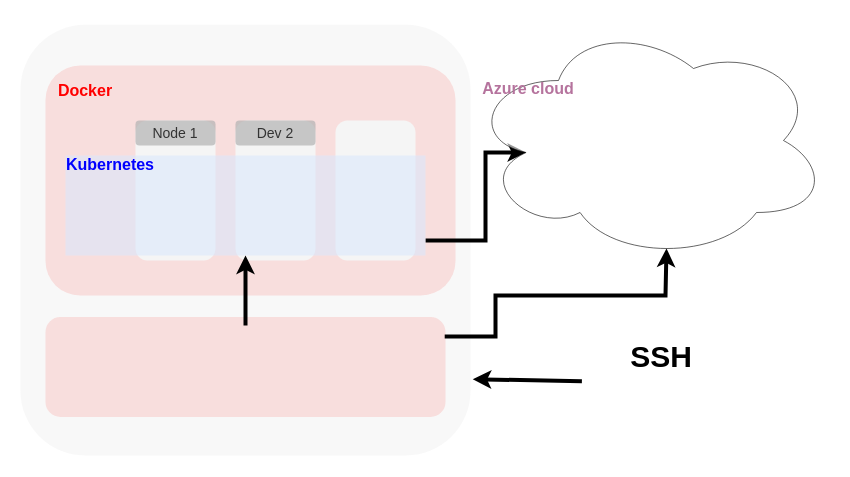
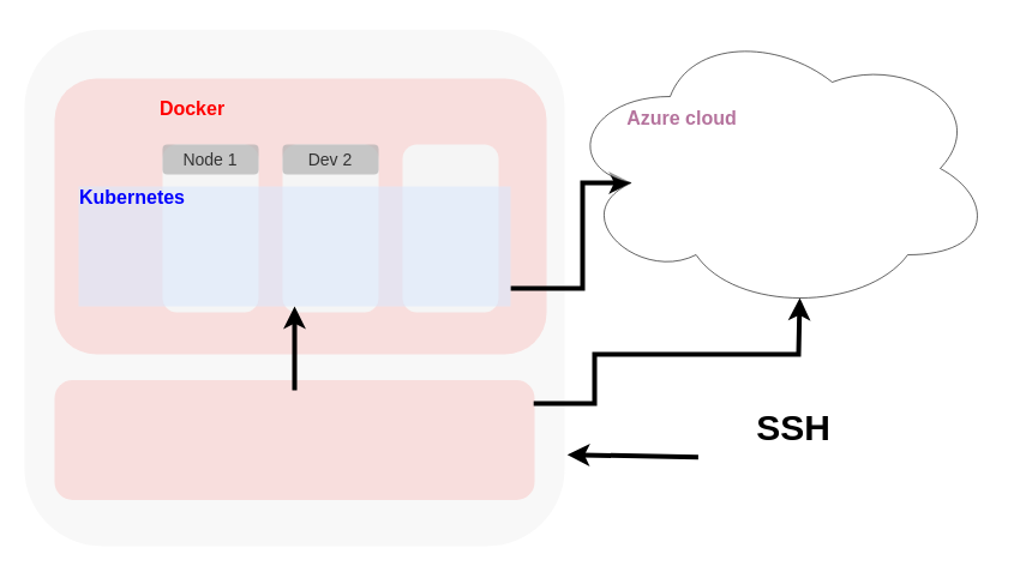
- <mxCell id="21" value="&lt;b&gt;Azure cloud&lt;/b&gt;" style="text;html=1;strokeColor=none;fillColor=none;align=center;verticalAlign=middle;whiteSpace=wrap;rounded=0;fontSize=16;fontColor=#B5739D;opacity=60;fontFamily=Helvetica;" parent="1" vertex="1"><mxGeometry x="478" y="72.5" width="100" height="30" as="geometry" /></mxCell>
+ <mxCell id="21" value="&lt;b&gt;Azure cloud&lt;/b&gt;" style="text;html=1;strokeColor=none;fillColor=none;align=center;verticalAlign=middle;whiteSpace=wrap;rounded=0;fontSize=16;fontColor=#B5739D;opacity=60;fontFamily=Helvetica;" parent="1" vertex="1"><mxGeometry x="518" y="82.5" width="100" height="30" as="geometry" /></mxCell>
- <mxCell id="5" value="&lt;b&gt;Docker&lt;/b&gt;" style="text;html=1;strokeColor=none;fillColor=none;align=center;verticalAlign=middle;whiteSpace=wrap;rounded=0;fontSize=16;opacity=60;fontColor=#FF0000;fontFamily=Helvetica;" parent="1" vertex="1"><mxGeometry x="55" y="75" width="60" height="30" as="geometry" /></mxCell>
+ <mxCell id="5" value="&lt;b&gt;Docker&lt;/b&gt;" style="text;html=1;strokeColor=none;fillColor=none;align=center;verticalAlign=middle;whiteSpace=wrap;rounded=0;fontSize=16;opacity=60;fontColor=#FF0000;fontFamily=Helvetica;" parent="1" vertex="1"><mxGeometry x="130" y="75" width="60" height="30" as="geometry" /></mxCell>
